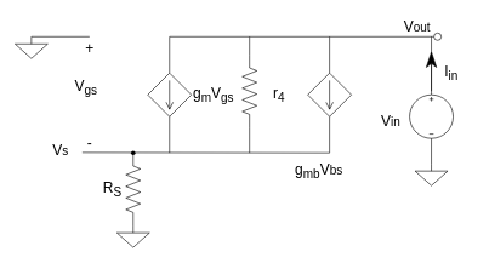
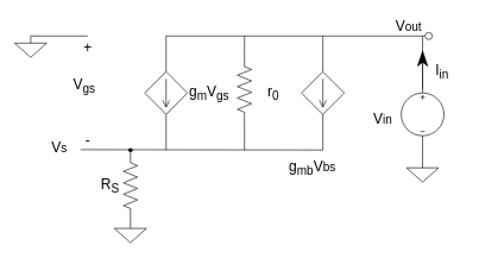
- <mxCell id="23" value="&lt;span style=&quot;font-size: 20px;&quot;&gt;r&lt;sub&gt;4&lt;/sub&gt;&lt;/span&gt;" style="text;html=1;align=center;verticalAlign=middle;whiteSpace=wrap;rounded=0;" vertex="1" parent="1"><mxGeometry x="352.5" y="115" width="60" height="30" as="geometry" /></mxCell>
+ <mxCell id="23" value="&lt;span style=&quot;font-size: 20px;&quot;&gt;r&lt;sub&gt;0&lt;/sub&gt;&lt;/span&gt;" style="text;html=1;align=center;verticalAlign=middle;whiteSpace=wrap;rounded=0;" vertex="1" parent="1"><mxGeometry x="352.5" y="115" width="60" height="30" as="geometry" /></mxCell>
